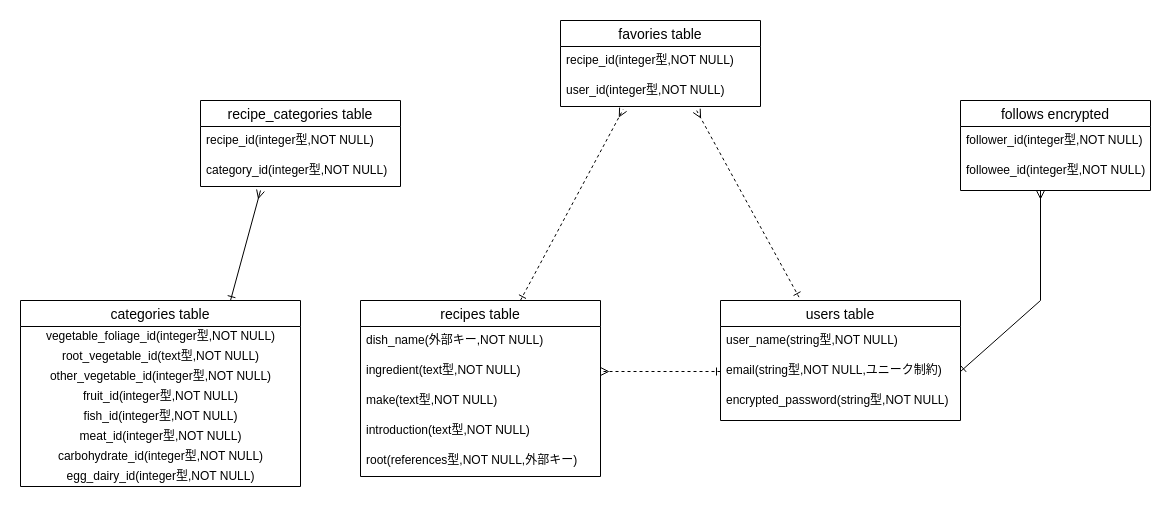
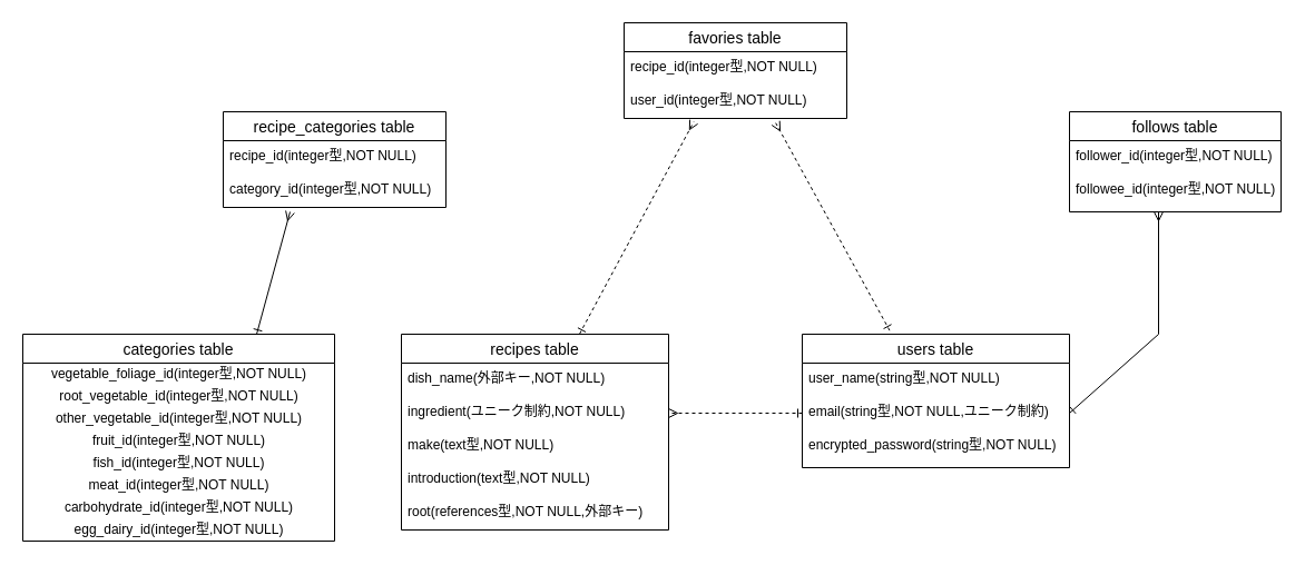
- <mxCell id="2" value="follows encrypted" style="swimlane;fontStyle=0;childLayout=stackLayout;horizontal=1;startSize=26;horizontalStack=0;resizeParent=1;resizeParentMax=0;resizeLast=0;collapsible=1;marginBottom=0;align=center;fontSize=14;" vertex="1" parent="1"><mxGeometry x="960" y="100" width="190" height="90" as="geometry" /></mxCell>
+ <mxCell id="2" value="follows table" style="swimlane;fontStyle=0;childLayout=stackLayout;horizontal=1;startSize=26;horizontalStack=0;resizeParent=1;resizeParentMax=0;resizeLast=0;collapsible=1;marginBottom=0;align=center;fontSize=14;" vertex="1" parent="1"><mxGeometry x="960" y="100" width="190" height="90" as="geometry" /></mxCell>
- <mxCell id="26" value="root_vegetable_id(text型,NOT NULL)" style="text;html=1;align=center;verticalAlign=middle;resizable=0;points=[];autosize=1;strokeColor=none;fillColor=none;" vertex="1" parent="24"><mxGeometry y="46" width="280" height="20" as="geometry" /></mxCell>
+ <mxCell id="26" value="root_vegetable_id(integer型,NOT NULL)" style="text;html=1;align=center;verticalAlign=middle;resizable=0;points=[];autosize=1;strokeColor=none;fillColor=none;" vertex="1" parent="24"><mxGeometry y="46" width="280" height="20" as="geometry" /></mxCell>
- <mxCell id="19" value="ingredient(text型,NOT NULL)" style="text;strokeColor=none;fillColor=none;spacingLeft=4;spacingRight=4;overflow=hidden;rotatable=0;points=[[0,0.5],[1,0.5]];portConstraint=eastwest;fontSize=12;" vertex="1" parent="17"><mxGeometry y="56" width="240" height="30" as="geometry" /></mxCell>
+ <mxCell id="19" value="ingredient(ユニーク制約,NOT NULL)" style="text;strokeColor=none;fillColor=none;spacingLeft=4;spacingRight=4;overflow=hidden;rotatable=0;points=[[0,0.5],[1,0.5]];portConstraint=eastwest;fontSize=12;" vertex="1" parent="17"><mxGeometry y="56" width="240" height="30" as="geometry" /></mxCell>
